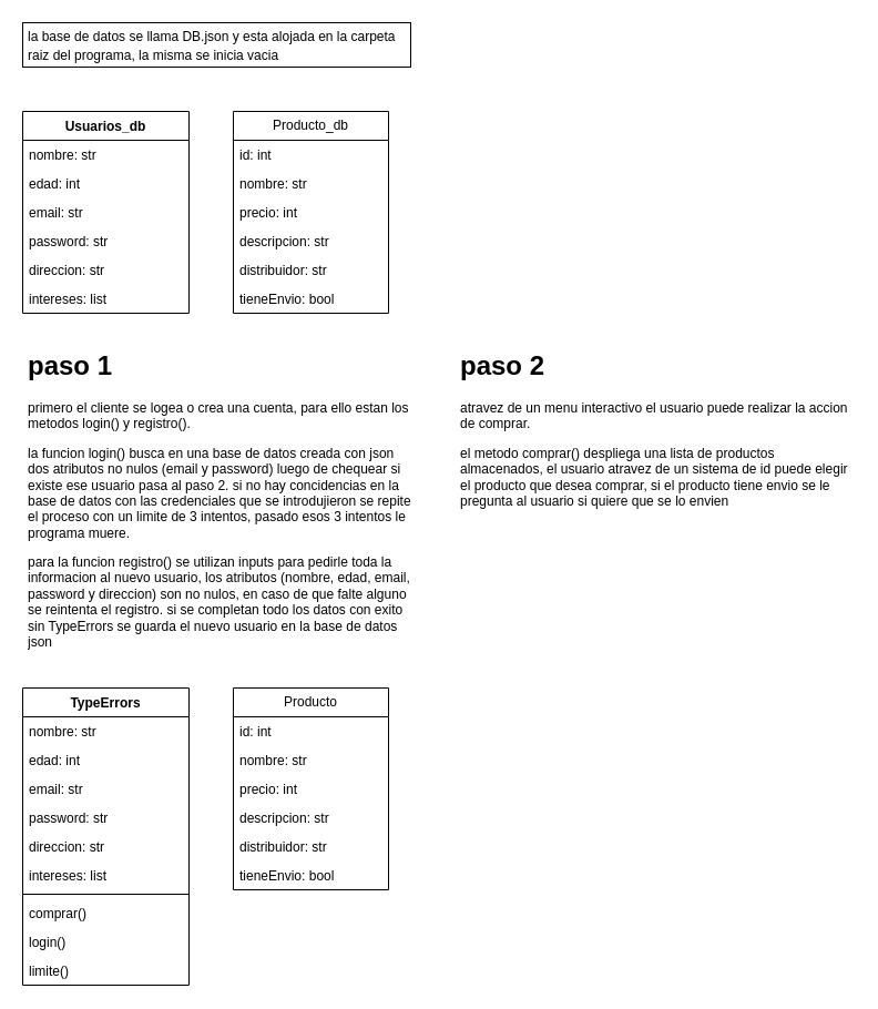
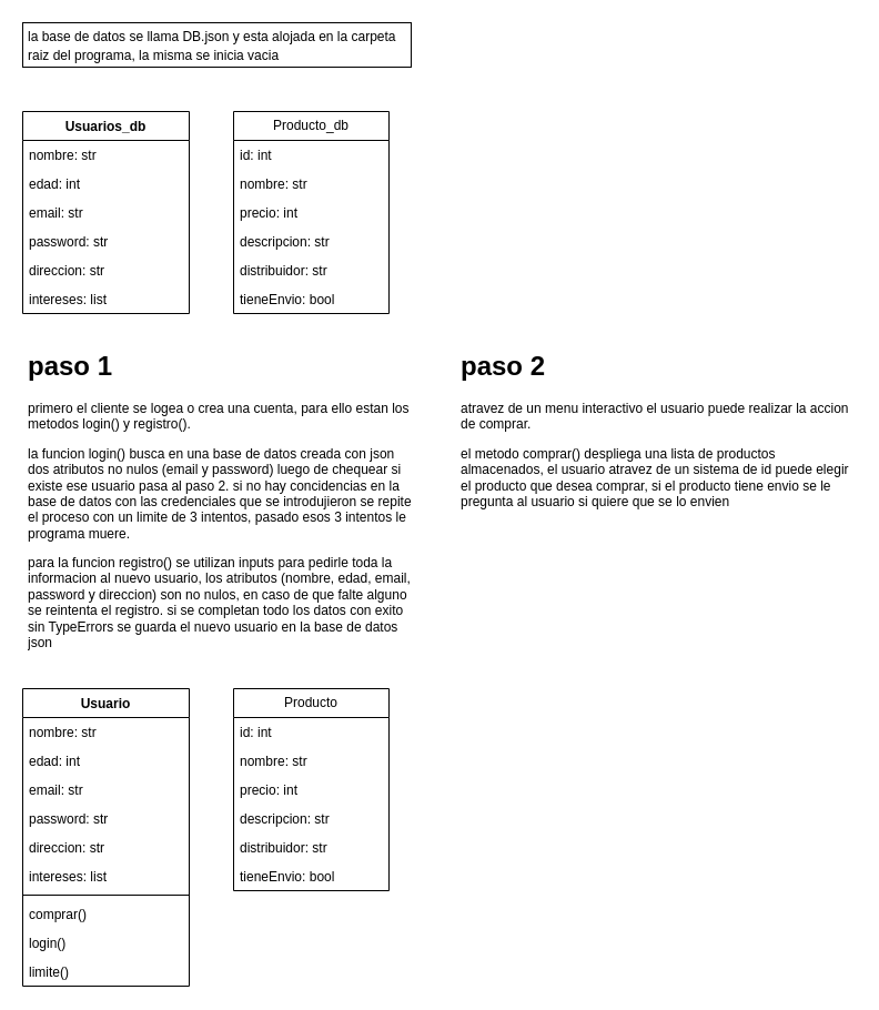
- <mxCell id="2" value="TypeErrors" style="swimlane;fontStyle=1;align=center;verticalAlign=top;childLayout=stackLayout;horizontal=1;startSize=26;horizontalStack=0;resizeParent=1;resizeParentMax=0;resizeLast=0;collapsible=1;marginBottom=0;whiteSpace=wrap;html=1;" parent="1" vertex="1"><mxGeometry x="20" y="620" width="150" height="268" as="geometry" /></mxCell>
+ <mxCell id="2" value="Usuario" style="swimlane;fontStyle=1;align=center;verticalAlign=top;childLayout=stackLayout;horizontal=1;startSize=26;horizontalStack=0;resizeParent=1;resizeParentMax=0;resizeLast=0;collapsible=1;marginBottom=0;whiteSpace=wrap;html=1;" parent="1" vertex="1"><mxGeometry x="20" y="620" width="150" height="268" as="geometry" /></mxCell>
